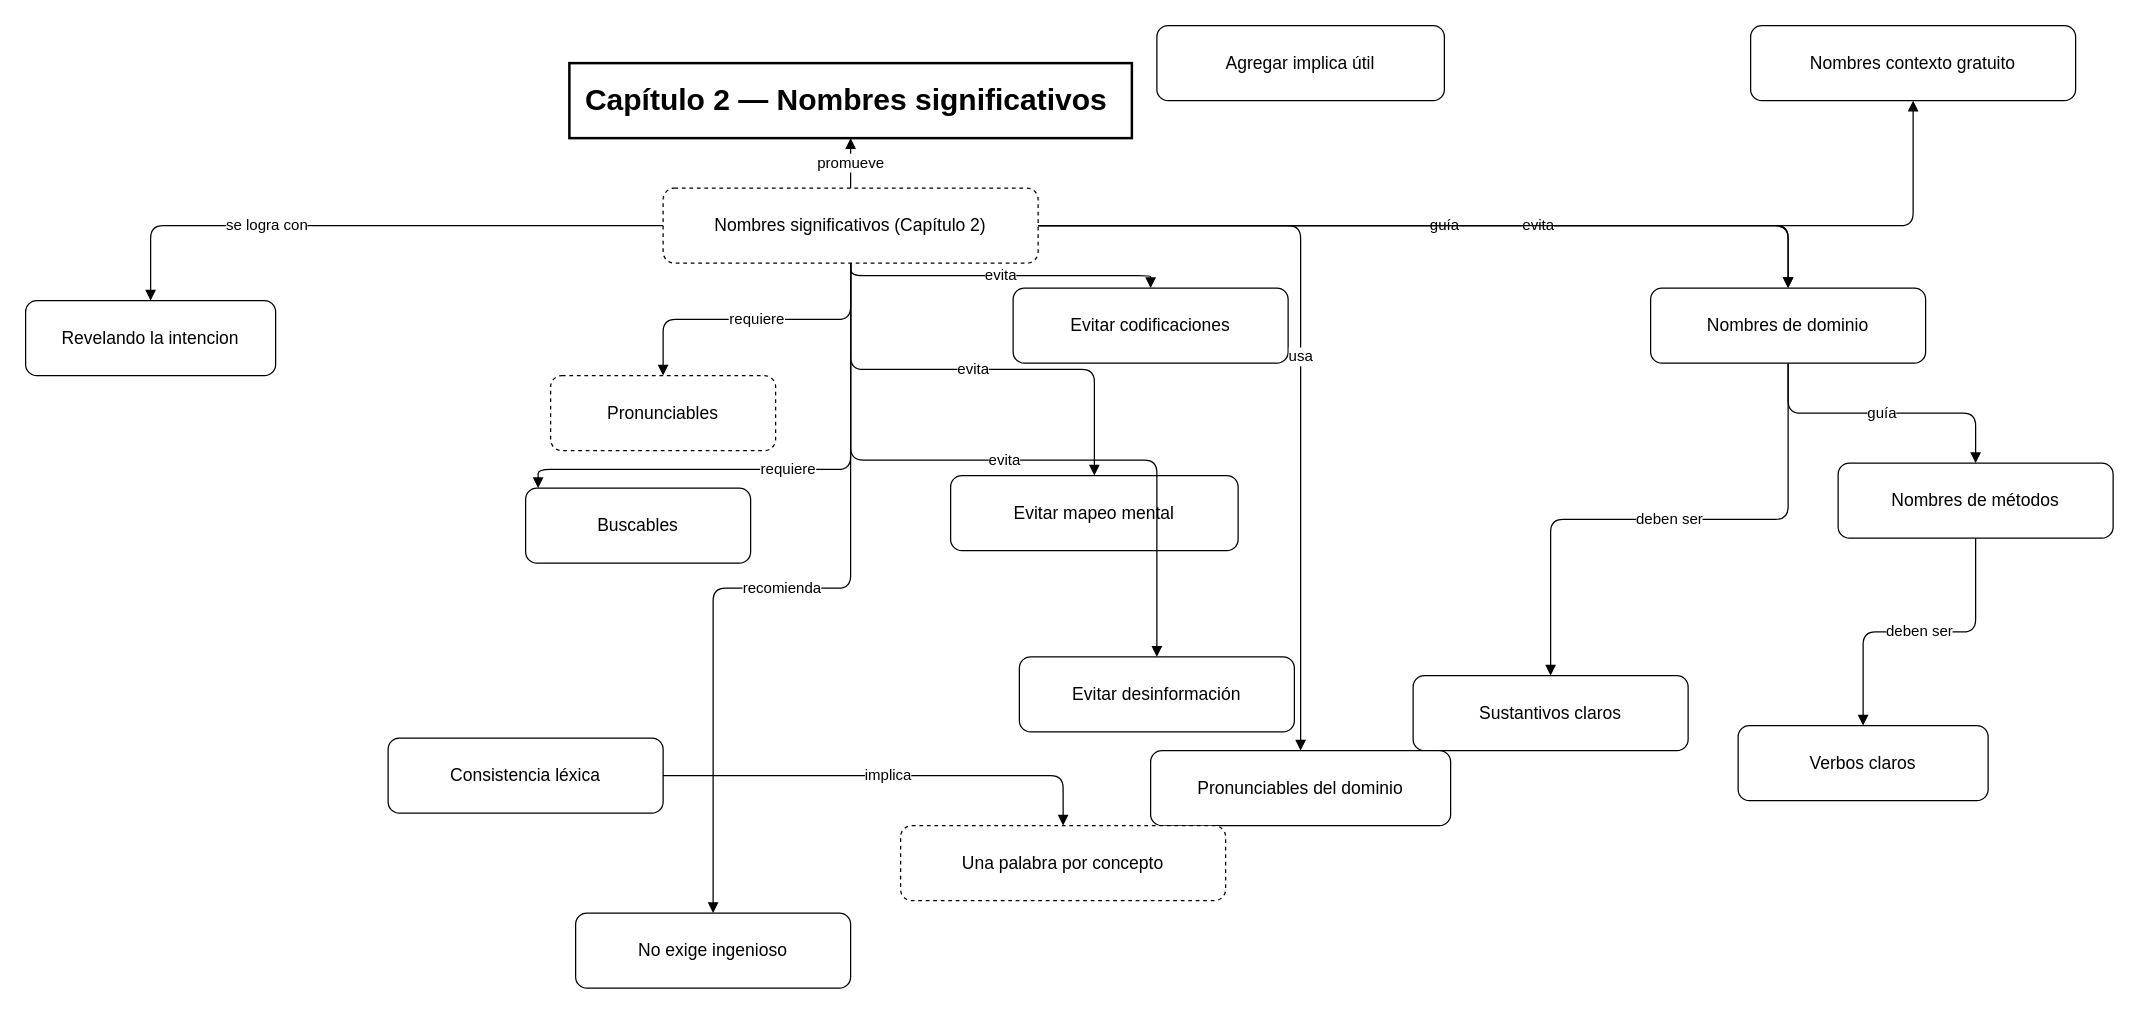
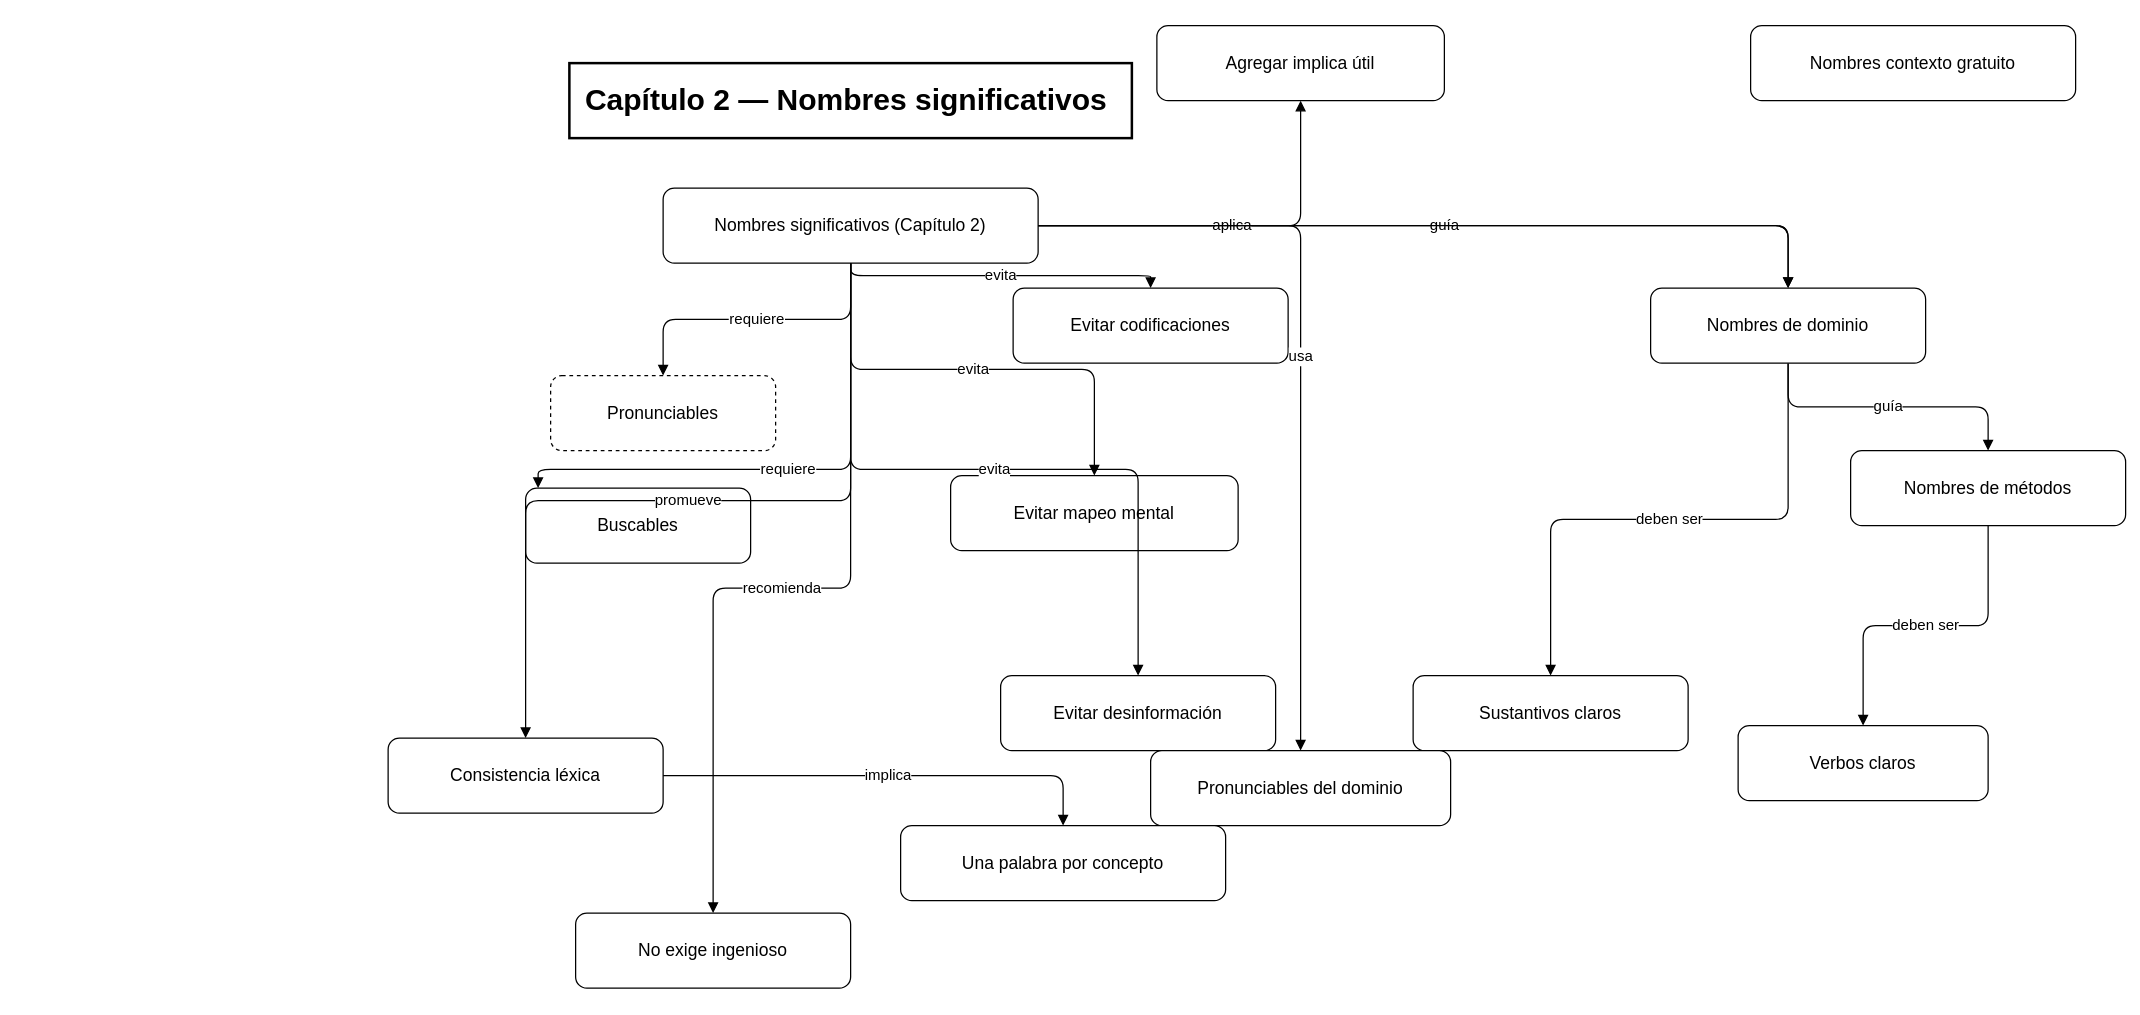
+ <mxCell id="31" value="aplica" style="edgeStyle=orthogonalEdgeStyle;rounded=1;endArrow=block;endFill=1;html=1;fontSize=12;" parent="1" source="3" target="12" edge="1"><mxGeometry relative="1" as="geometry"><mxPoint as="offset" /></mxGeometry></mxCell>
- <mxCell id="29" value="promueve" style="edgeStyle=orthogonalEdgeStyle;rounded=1;endArrow=block;endFill=1;html=1;fontSize=12;" parent="1" source="3" target="2" edge="1"><mxGeometry relative="1" as="geometry"><mxPoint as="offset" /></mxGeometry></mxCell>
+ <mxCell id="29" value="promueve" style="edgeStyle=orthogonalEdgeStyle;rounded=1;endArrow=block;endFill=1;html=1;fontSize=12;" parent="1" source="3" target="11" edge="1"><mxGeometry relative="1" as="geometry"><mxPoint as="offset" /></mxGeometry></mxCell>
- <mxCell id="19" value="se logra con" style="edgeStyle=orthogonalEdgeStyle;rounded=1;endArrow=block;endFill=1;html=1;fontSize=12;" parent="1" source="3" target="4" edge="1"><mxGeometry x="0.349" relative="1" as="geometry"><mxPoint as="offset" /></mxGeometry></mxCell>
- <mxCell id="3" value="Nombres significativos (Capítulo 2)" style="rounded=1;whiteSpace=wrap;html=1;fontSize=14;dashed=1;" parent="1" vertex="1"><mxGeometry x="530" y="150" width="300" height="60" as="geometry" /></mxCell>
+ <mxCell id="3" value="Nombres significativos (Capítulo 2)" style="rounded=1;whiteSpace=wrap;html=1;fontSize=14;" parent="1" vertex="1"><mxGeometry x="530" y="150" width="300" height="60" as="geometry" /></mxCell>
- <mxCell id="32" value="evita" style="edgeStyle=orthogonalEdgeStyle;rounded=1;endArrow=block;endFill=1;html=1;fontSize=12;" parent="1" source="3" target="13" edge="1"><mxGeometry relative="1" as="geometry"><mxPoint as="offset" /></mxGeometry></mxCell>
- <mxCell id="4" value="Revelando la intencion" style="rounded=1;whiteSpace=wrap;html=1;fontSize=14;" parent="1" vertex="1"><mxGeometry x="20" y="240" width="200" height="60" as="geometry" /></mxCell>
- <mxCell id="9" value="Nombres de métodos" style="rounded=1;whiteSpace=wrap;html=1;fontSize=14;" parent="1" vertex="1"><mxGeometry x="1470" y="370" width="220" height="60" as="geometry" /></mxCell>
+ <mxCell id="9" value="Nombres de métodos" style="rounded=1;whiteSpace=wrap;html=1;fontSize=14;" parent="1" vertex="1"><mxGeometry x="1480" y="360" width="220" height="60" as="geometry" /></mxCell>
- <mxCell id="5" value="Evitar desinformación" style="rounded=1;whiteSpace=wrap;html=1;fontSize=14;" parent="1" vertex="1"><mxGeometry x="815" y="525" width="220" height="60" as="geometry" /></mxCell>
+ <mxCell id="5" value="Evitar desinformación" style="rounded=1;whiteSpace=wrap;html=1;fontSize=14;" parent="1" vertex="1"><mxGeometry x="800" y="540" width="220" height="60" as="geometry" /></mxCell>
- <mxCell id="18" value="Una palabra por concepto" style="rounded=1;whiteSpace=wrap;html=1;fontSize=14;dashed=1;" parent="1" vertex="1"><mxGeometry x="720" y="660" width="260" height="60" as="geometry" /></mxCell>
+ <mxCell id="18" value="Una palabra por concepto" style="rounded=1;whiteSpace=wrap;html=1;fontSize=14;" parent="1" vertex="1"><mxGeometry x="720" y="660" width="260" height="60" as="geometry" /></mxCell>
